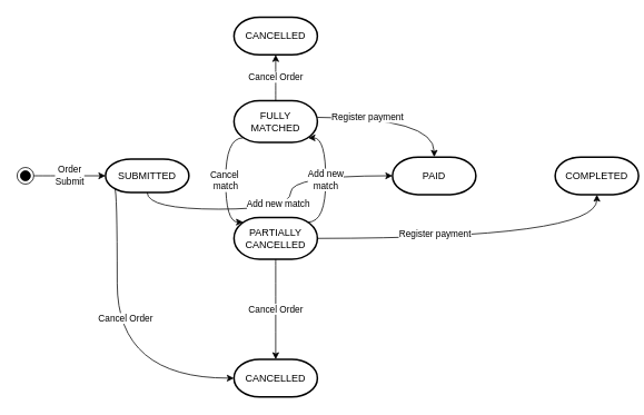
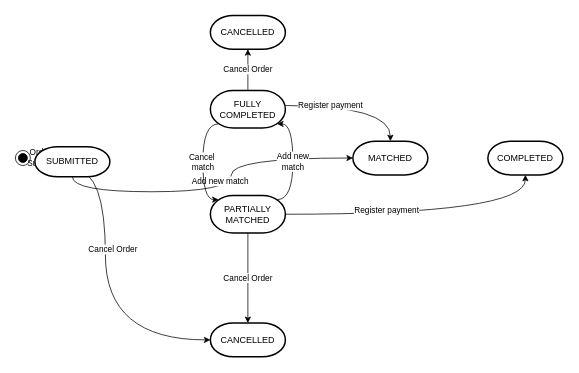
- <mxCell id="14" value="FULLY&lt;br&gt;MATCHED" style="strokeWidth=2;html=1;shape=mxgraph.flowchart.terminator;whiteSpace=wrap;" parent="1" vertex="1"><mxGeometry x="280" y="120" width="100" height="50" as="geometry" /></mxCell>
+ <mxCell id="14" value="FULLY&lt;br&gt;COMPLETED" style="strokeWidth=2;html=1;shape=mxgraph.flowchart.terminator;whiteSpace=wrap;" parent="1" vertex="1"><mxGeometry x="280" y="120" width="100" height="50" as="geometry" /></mxCell>
- <mxCell id="6" value="SUBMITTED" style="strokeWidth=2;html=1;shape=mxgraph.flowchart.terminator;whiteSpace=wrap;" parent="1" vertex="1"><mxGeometry x="126" y="190" width="100" height="40" as="geometry" /></mxCell>
+ <mxCell id="6" value="SUBMITTED" style="strokeWidth=2;html=1;shape=mxgraph.flowchart.terminator;whiteSpace=wrap;" parent="1" vertex="1"><mxGeometry x="46" y="195" width="100" height="40" as="geometry" /></mxCell>
- <mxCell id="15" value="PAID" style="strokeWidth=2;html=1;shape=mxgraph.flowchart.terminator;whiteSpace=wrap;" parent="1" vertex="1"><mxGeometry x="470" y="187.5" width="100" height="45" as="geometry" /></mxCell>
+ <mxCell id="15" value="MATCHED" style="strokeWidth=2;html=1;shape=mxgraph.flowchart.terminator;whiteSpace=wrap;" parent="1" vertex="1"><mxGeometry x="470" y="187.5" width="100" height="45" as="geometry" /></mxCell>
- <mxCell id="16" value="COMPLETED" style="strokeWidth=2;html=1;shape=mxgraph.flowchart.terminator;whiteSpace=wrap;" parent="1" vertex="1"><mxGeometry x="665" y="187.5" width="100" height="45" as="geometry" /></mxCell>
+ <mxCell id="16" value="COMPLETED" style="strokeWidth=2;html=1;shape=mxgraph.flowchart.terminator;whiteSpace=wrap;" parent="1" vertex="1"><mxGeometry x="650" y="187.5" width="100" height="45" as="geometry" /></mxCell>
- <mxCell id="10" value="PARTIALLY CANCELLED" style="strokeWidth=2;html=1;shape=mxgraph.flowchart.terminator;whiteSpace=wrap;" parent="1" vertex="1"><mxGeometry x="280" y="260" width="100" height="50" as="geometry" /></mxCell>
+ <mxCell id="10" value="PARTIALLY MATCHED" style="strokeWidth=2;html=1;shape=mxgraph.flowchart.terminator;whiteSpace=wrap;" parent="1" vertex="1"><mxGeometry x="280" y="260" width="100" height="50" as="geometry" /></mxCell>
